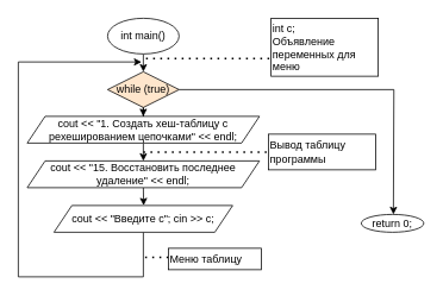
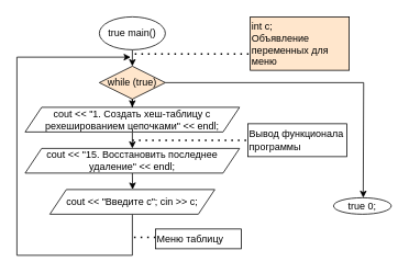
- <mxCell id="3" value="int main()" style="ellipse;whiteSpace=wrap;html=1;" vertex="1" parent="1"><mxGeometry x="120" y="20" width="80" height="40" as="geometry" /></mxCell>
+ <mxCell id="3" value="true main()" style="ellipse;whiteSpace=wrap;html=1;" vertex="1" parent="1"><mxGeometry x="120" y="20" width="80" height="40" as="geometry" /></mxCell>
- <mxCell id="15" value="int c;&lt;br&gt;Объявление переменных для меню" style="rounded=0;whiteSpace=wrap;html=1;align=left;" vertex="1" parent="1"><mxGeometry x="303" y="20" width="120" height="65" as="geometry" /></mxCell>
+ <mxCell id="15" value="int c;&lt;br&gt;Объявление переменных для меню" style="rounded=0;whiteSpace=wrap;html=1;align=left;fillColor=#ffe6cc;" vertex="1" parent="1"><mxGeometry x="303" y="20" width="120" height="65" as="geometry" /></mxCell>
- <mxCell id="13" value="Вывод таблицу программы" style="rounded=0;whiteSpace=wrap;html=1;align=left;" vertex="1" parent="1"><mxGeometry x="300" y="150" width="120" height="40" as="geometry" /></mxCell>
+ <mxCell id="13" value="Вывод функционала программы" style="rounded=0;whiteSpace=wrap;html=1;align=left;" vertex="1" parent="1"><mxGeometry x="300" y="150" width="120" height="40" as="geometry" /></mxCell>
- <mxCell id="19" value="return 0;" style="ellipse;whiteSpace=wrap;html=1;" vertex="1" parent="1"><mxGeometry x="404" y="240" width="70" height="20" as="geometry" /></mxCell>
+ <mxCell id="19" value="true 0;" style="ellipse;whiteSpace=wrap;html=1;" vertex="1" parent="1"><mxGeometry x="404" y="240" width="70" height="20" as="geometry" /></mxCell>
